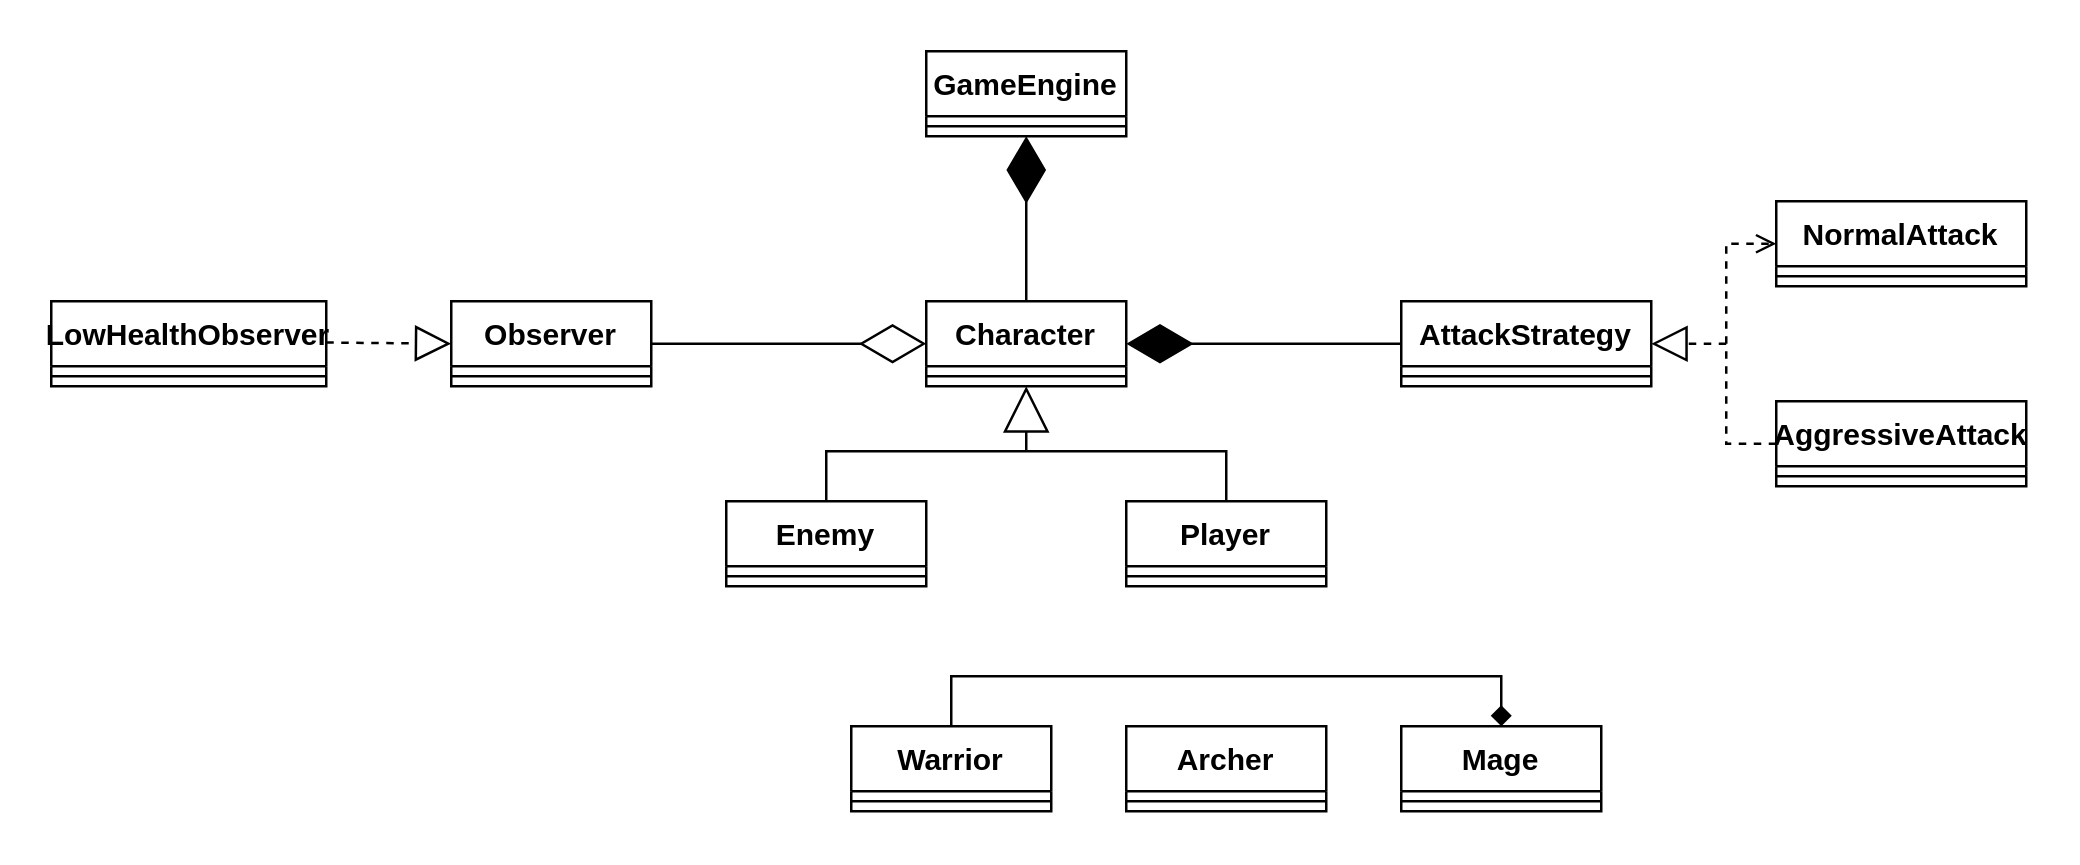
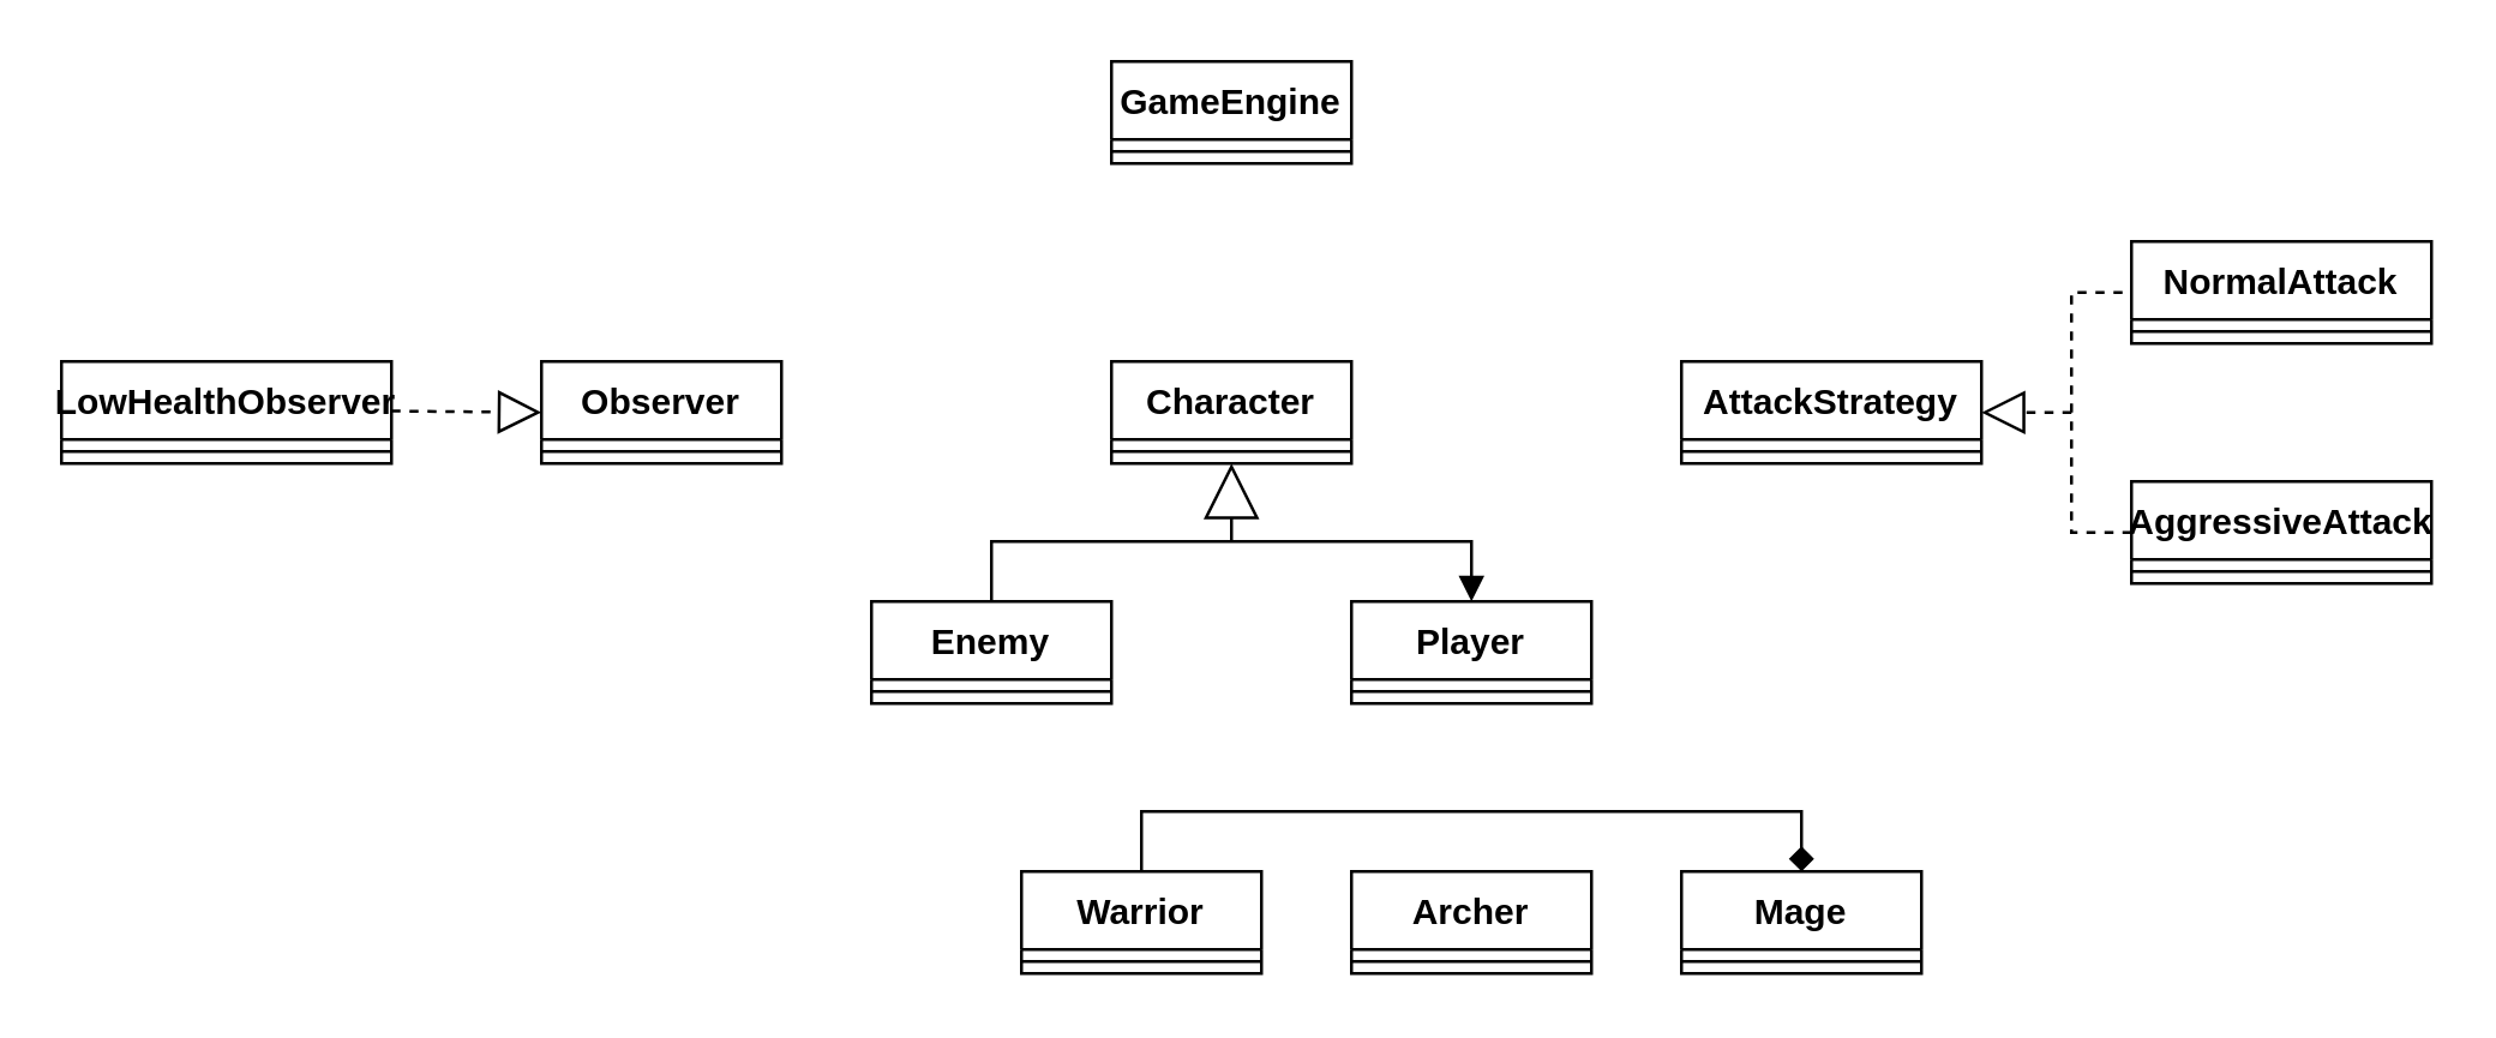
- <mxCell id="34" value="" style="endArrow=open;dashed=1;html=1;rounded=0;entryX=0;entryY=0.5;entryDx=0;entryDy=0;exitX=0;exitY=0.5;exitDx=0;exitDy=0;" edge="1" parent="1" source="24" target="22"><mxGeometry width="50" height="50" relative="1" as="geometry"><mxPoint x="640" y="135" as="sourcePoint" /><mxPoint x="690" y="85" as="targetPoint" /><Array as="points"><mxPoint x="690" y="177" /><mxPoint x="690" y="97" /></Array></mxGeometry></mxCell>
+ <mxCell id="34" value="" style="endArrow=none;dashed=1;html=1;rounded=0;entryX=0;entryY=0.5;entryDx=0;entryDy=0;exitX=0;exitY=0.5;exitDx=0;exitDy=0;" edge="1" parent="1" source="24" target="22"><mxGeometry width="50" height="50" relative="1" as="geometry"><mxPoint x="640" y="135" as="sourcePoint" /><mxPoint x="690" y="85" as="targetPoint" /><Array as="points"><mxPoint x="690" y="177" /><mxPoint x="690" y="97" /></Array></mxGeometry></mxCell>
- <mxCell id="19" value="" style="endArrow=diamondThin;endFill=1;endSize=24;html=1;rounded=0;exitX=0.5;exitY=0;exitDx=0;exitDy=0;entryX=0.5;entryY=1;entryDx=0;entryDy=0;" edge="1" parent="1" source="4" target="2"><mxGeometry width="160" relative="1" as="geometry"><mxPoint x="360" y="140" as="sourcePoint" /><mxPoint x="520" y="140" as="targetPoint" /></mxGeometry></mxCell>
- <mxCell id="29" value="" style="endArrow=diamondThin;endFill=0;endSize=24;html=1;rounded=0;exitX=1;exitY=0.5;exitDx=0;exitDy=0;entryX=0;entryY=0.5;entryDx=0;entryDy=0;" edge="1" parent="1" source="27" target="4"><mxGeometry width="160" relative="1" as="geometry"><mxPoint x="200" y="210" as="sourcePoint" /><mxPoint x="360" y="210" as="targetPoint" /></mxGeometry></mxCell>
- <mxCell id="26" value="" style="endArrow=diamondThin;endFill=1;endSize=24;html=1;rounded=0;exitX=0;exitY=0.5;exitDx=0;exitDy=0;entryX=1;entryY=0.5;entryDx=0;entryDy=0;" edge="1" parent="1" source="20" target="4"><mxGeometry width="160" relative="1" as="geometry"><mxPoint x="559" y="136" as="sourcePoint" /><mxPoint x="559" y="70" as="targetPoint" /></mxGeometry></mxCell>
- <mxCell id="10" value="" style="endArrow=none;html=1;rounded=0;entryX=0.5;entryY=0;entryDx=0;entryDy=0;exitX=0.5;exitY=0;exitDx=0;exitDy=0;" edge="1" parent="1" source="6" target="8"><mxGeometry width="50" height="50" relative="1" as="geometry"><mxPoint x="330" y="200" as="sourcePoint" /><mxPoint x="380" y="150" as="targetPoint" /><Array as="points"><mxPoint x="330" y="180" /><mxPoint x="490" y="180" /></Array></mxGeometry></mxCell>
+ <mxCell id="10" value="" style="endArrow=block;html=1;rounded=0;entryX=0.5;entryY=0;entryDx=0;entryDy=0;exitX=0.5;exitY=0;exitDx=0;exitDy=0;" edge="1" parent="1" source="6" target="8"><mxGeometry width="50" height="50" relative="1" as="geometry"><mxPoint x="330" y="200" as="sourcePoint" /><mxPoint x="380" y="150" as="targetPoint" /><Array as="points"><mxPoint x="330" y="180" /><mxPoint x="490" y="180" /></Array></mxGeometry></mxCell>
